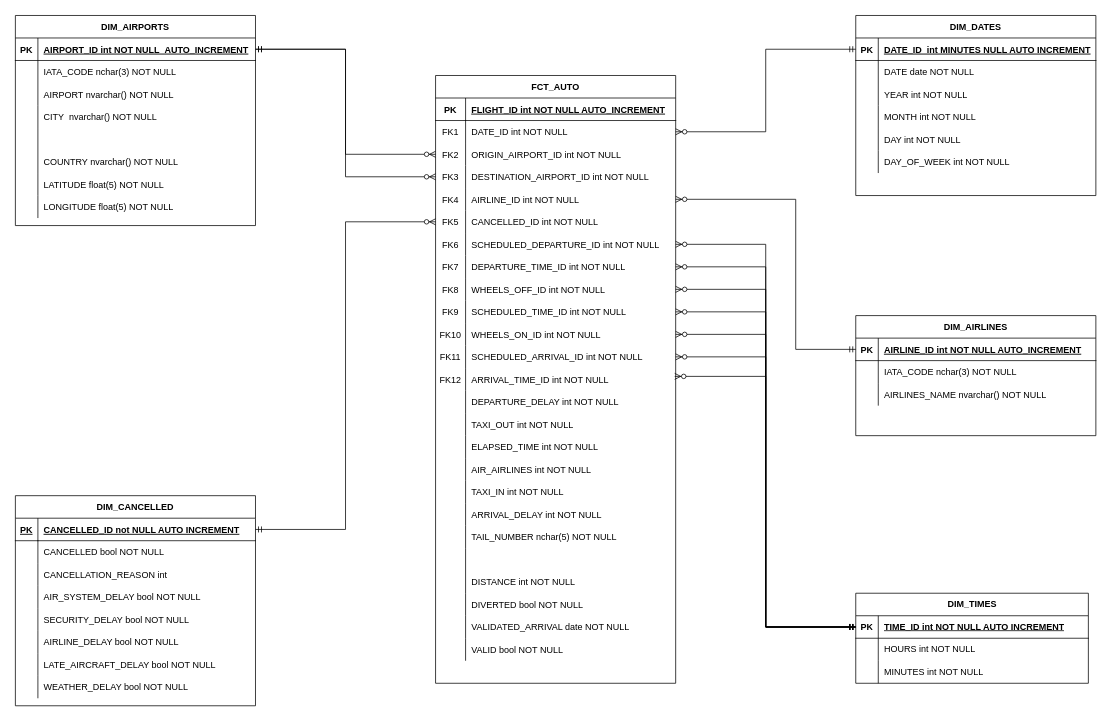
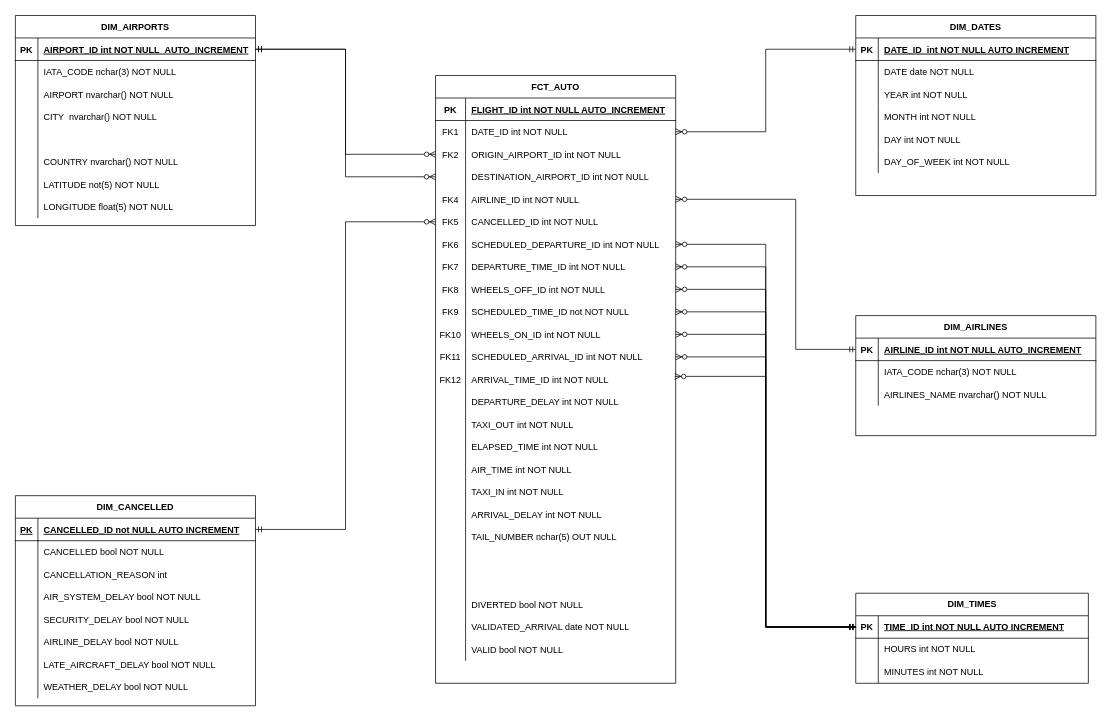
- <mxCell id="142" value="DATE_ID  int MINUTES NULL AUTO INCREMENT" style="shape=partialRectangle;overflow=hidden;connectable=0;fillColor=none;top=0;left=0;bottom=0;right=0;align=left;spacingLeft=6;fontStyle=5;" parent="140" vertex="1"><mxGeometry x="30" width="290" height="30" as="geometry"><mxRectangle width="290" height="30" as="alternateBounds" /></mxGeometry></mxCell>
+ <mxCell id="142" value="DATE_ID  int NOT NULL AUTO INCREMENT" style="shape=partialRectangle;overflow=hidden;connectable=0;fillColor=none;top=0;left=0;bottom=0;right=0;align=left;spacingLeft=6;fontStyle=5;" parent="140" vertex="1"><mxGeometry x="30" width="290" height="30" as="geometry"><mxRectangle width="290" height="30" as="alternateBounds" /></mxGeometry></mxCell>
- <mxCell id="13" value="FK3" style="shape=partialRectangle;overflow=hidden;connectable=0;fillColor=none;top=0;left=0;bottom=0;right=0;" parent="12" vertex="1"><mxGeometry width="40.0" height="30" as="geometry"><mxRectangle width="40.0" height="30" as="alternateBounds" /></mxGeometry></mxCell>
- <mxCell id="107" value="LATITUDE float(5) NOT NULL" style="shape=partialRectangle;overflow=hidden;connectable=0;fillColor=none;top=0;left=0;bottom=0;right=0;align=left;spacingLeft=6;" parent="105" vertex="1"><mxGeometry x="30" width="290" height="30" as="geometry"><mxRectangle width="290" height="30" as="alternateBounds" /></mxGeometry></mxCell>
+ <mxCell id="107" value="LATITUDE not(5) NOT NULL" style="shape=partialRectangle;overflow=hidden;connectable=0;fillColor=none;top=0;left=0;bottom=0;right=0;align=left;spacingLeft=6;" parent="105" vertex="1"><mxGeometry x="30" width="290" height="30" as="geometry"><mxRectangle width="290" height="30" as="alternateBounds" /></mxGeometry></mxCell>
- <mxCell id="32" value="SCHEDULED_TIME_ID int NOT NULL" style="shape=partialRectangle;overflow=hidden;connectable=0;fillColor=none;top=0;left=0;bottom=0;right=0;align=left;spacingLeft=6;" parent="30" vertex="1"><mxGeometry x="40.0" width="280.0" height="30" as="geometry"><mxRectangle width="280.0" height="30" as="alternateBounds" /></mxGeometry></mxCell>
+ <mxCell id="32" value="SCHEDULED_TIME_ID not NOT NULL" style="shape=partialRectangle;overflow=hidden;connectable=0;fillColor=none;top=0;left=0;bottom=0;right=0;align=left;spacingLeft=6;" parent="30" vertex="1"><mxGeometry x="40.0" width="280.0" height="30" as="geometry"><mxRectangle width="280.0" height="30" as="alternateBounds" /></mxGeometry></mxCell>
- <mxCell id="53" value="AIR_AIRLINES int NOT NULL" style="shape=partialRectangle;overflow=hidden;connectable=0;fillColor=none;top=0;left=0;bottom=0;right=0;align=left;spacingLeft=6;" parent="51" vertex="1"><mxGeometry x="40.0" width="280.0" height="30" as="geometry"><mxRectangle width="280.0" height="30" as="alternateBounds" /></mxGeometry></mxCell>
+ <mxCell id="53" value="AIR_TIME int NOT NULL" style="shape=partialRectangle;overflow=hidden;connectable=0;fillColor=none;top=0;left=0;bottom=0;right=0;align=left;spacingLeft=6;" parent="51" vertex="1"><mxGeometry x="40.0" width="280.0" height="30" as="geometry"><mxRectangle width="280.0" height="30" as="alternateBounds" /></mxGeometry></mxCell>
- <mxCell id="62" value="TAIL_NUMBER nchar(5) NOT NULL" style="shape=partialRectangle;overflow=hidden;connectable=0;fillColor=none;top=0;left=0;bottom=0;right=0;align=left;spacingLeft=6;" parent="60" vertex="1"><mxGeometry x="40.0" width="280.0" height="30" as="geometry"><mxRectangle width="280.0" height="30" as="alternateBounds" /></mxGeometry></mxCell>
+ <mxCell id="62" value="TAIL_NUMBER nchar(5) OUT NULL" style="shape=partialRectangle;overflow=hidden;connectable=0;fillColor=none;top=0;left=0;bottom=0;right=0;align=left;spacingLeft=6;" parent="60" vertex="1"><mxGeometry x="40.0" width="280.0" height="30" as="geometry"><mxRectangle width="280.0" height="30" as="alternateBounds" /></mxGeometry></mxCell>
- <mxCell id="67" value="DISTANCE int NOT NULL" style="shape=partialRectangle;overflow=hidden;connectable=0;fillColor=none;top=0;left=0;bottom=0;right=0;align=left;spacingLeft=6;" parent="65" vertex="1"><mxGeometry x="40.0" width="280.0" height="30" as="geometry"><mxRectangle width="280.0" height="30" as="alternateBounds" /></mxGeometry></mxCell>
